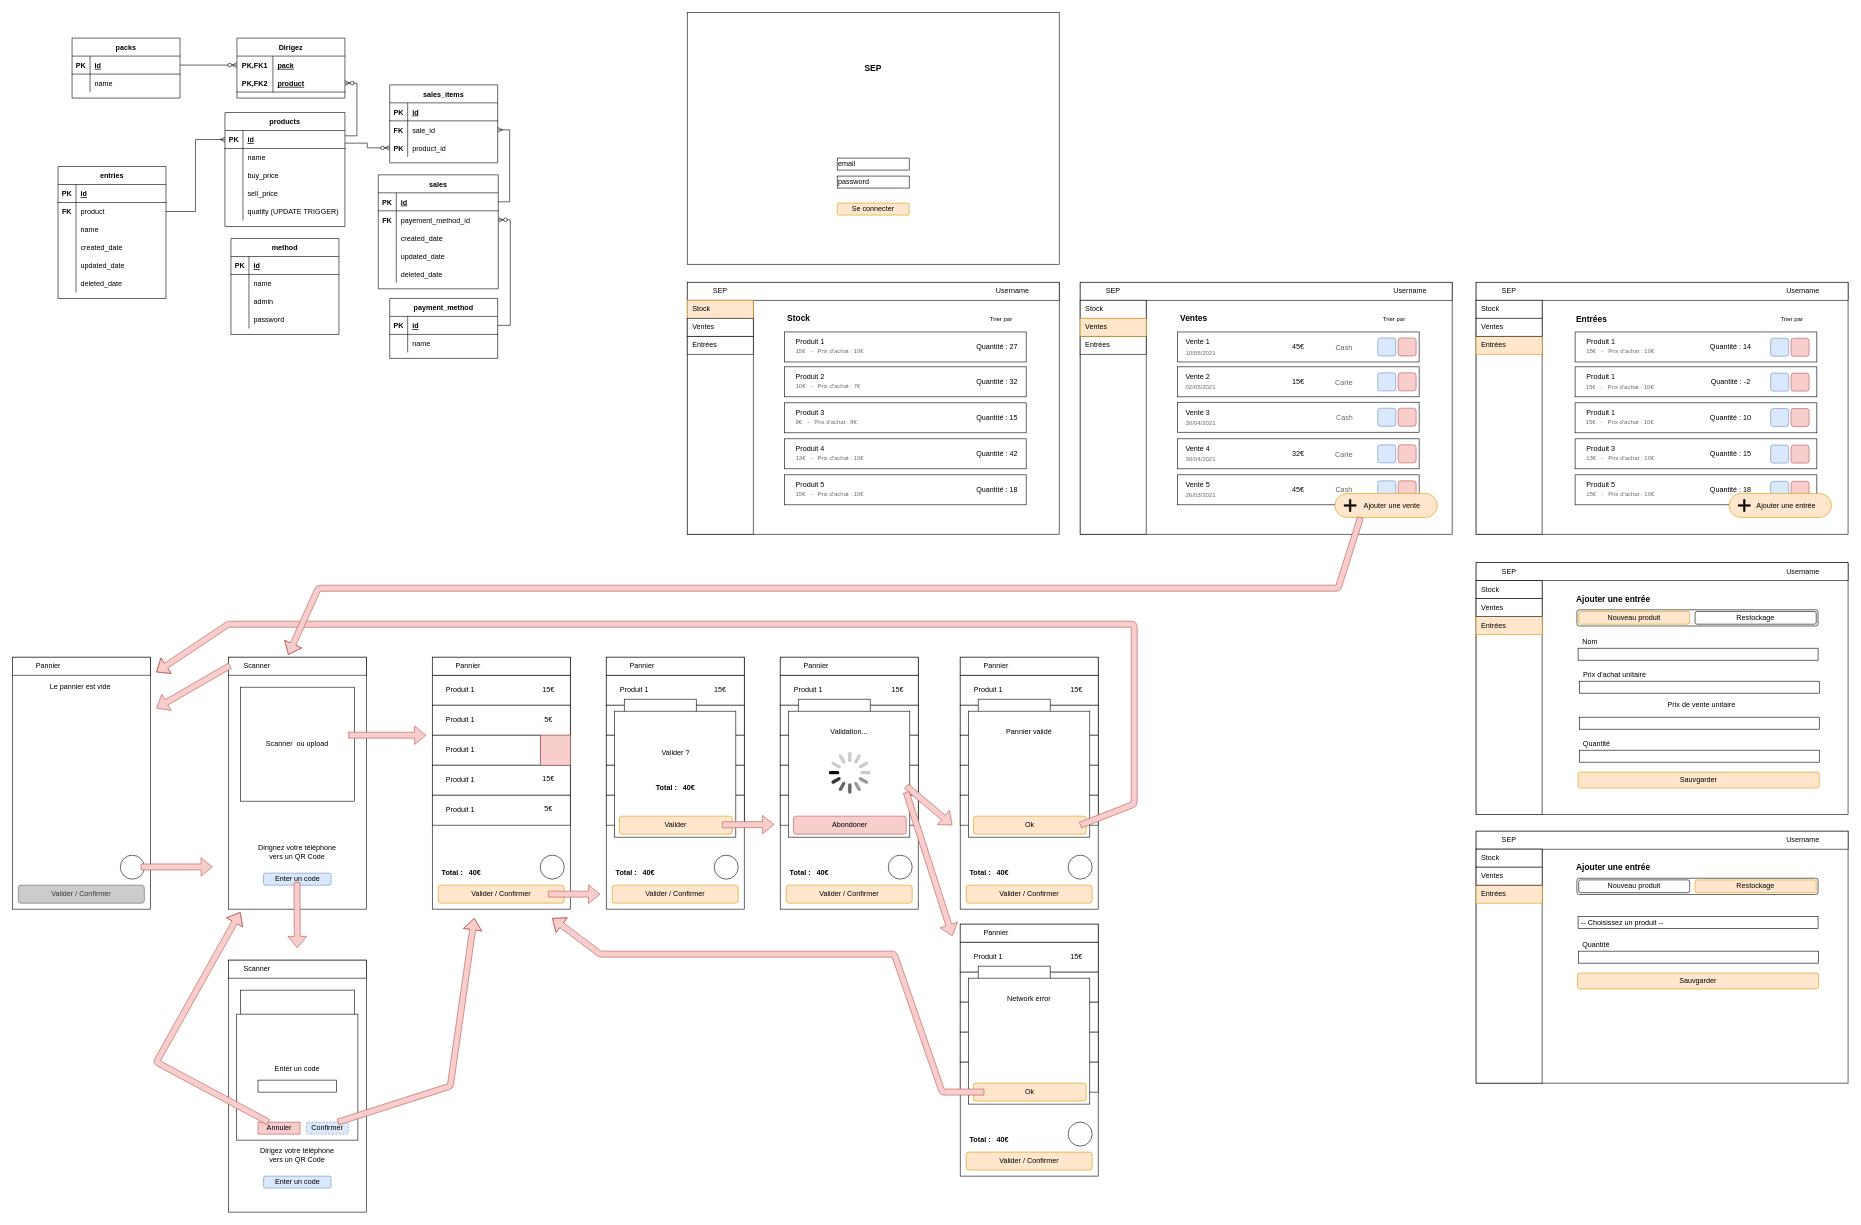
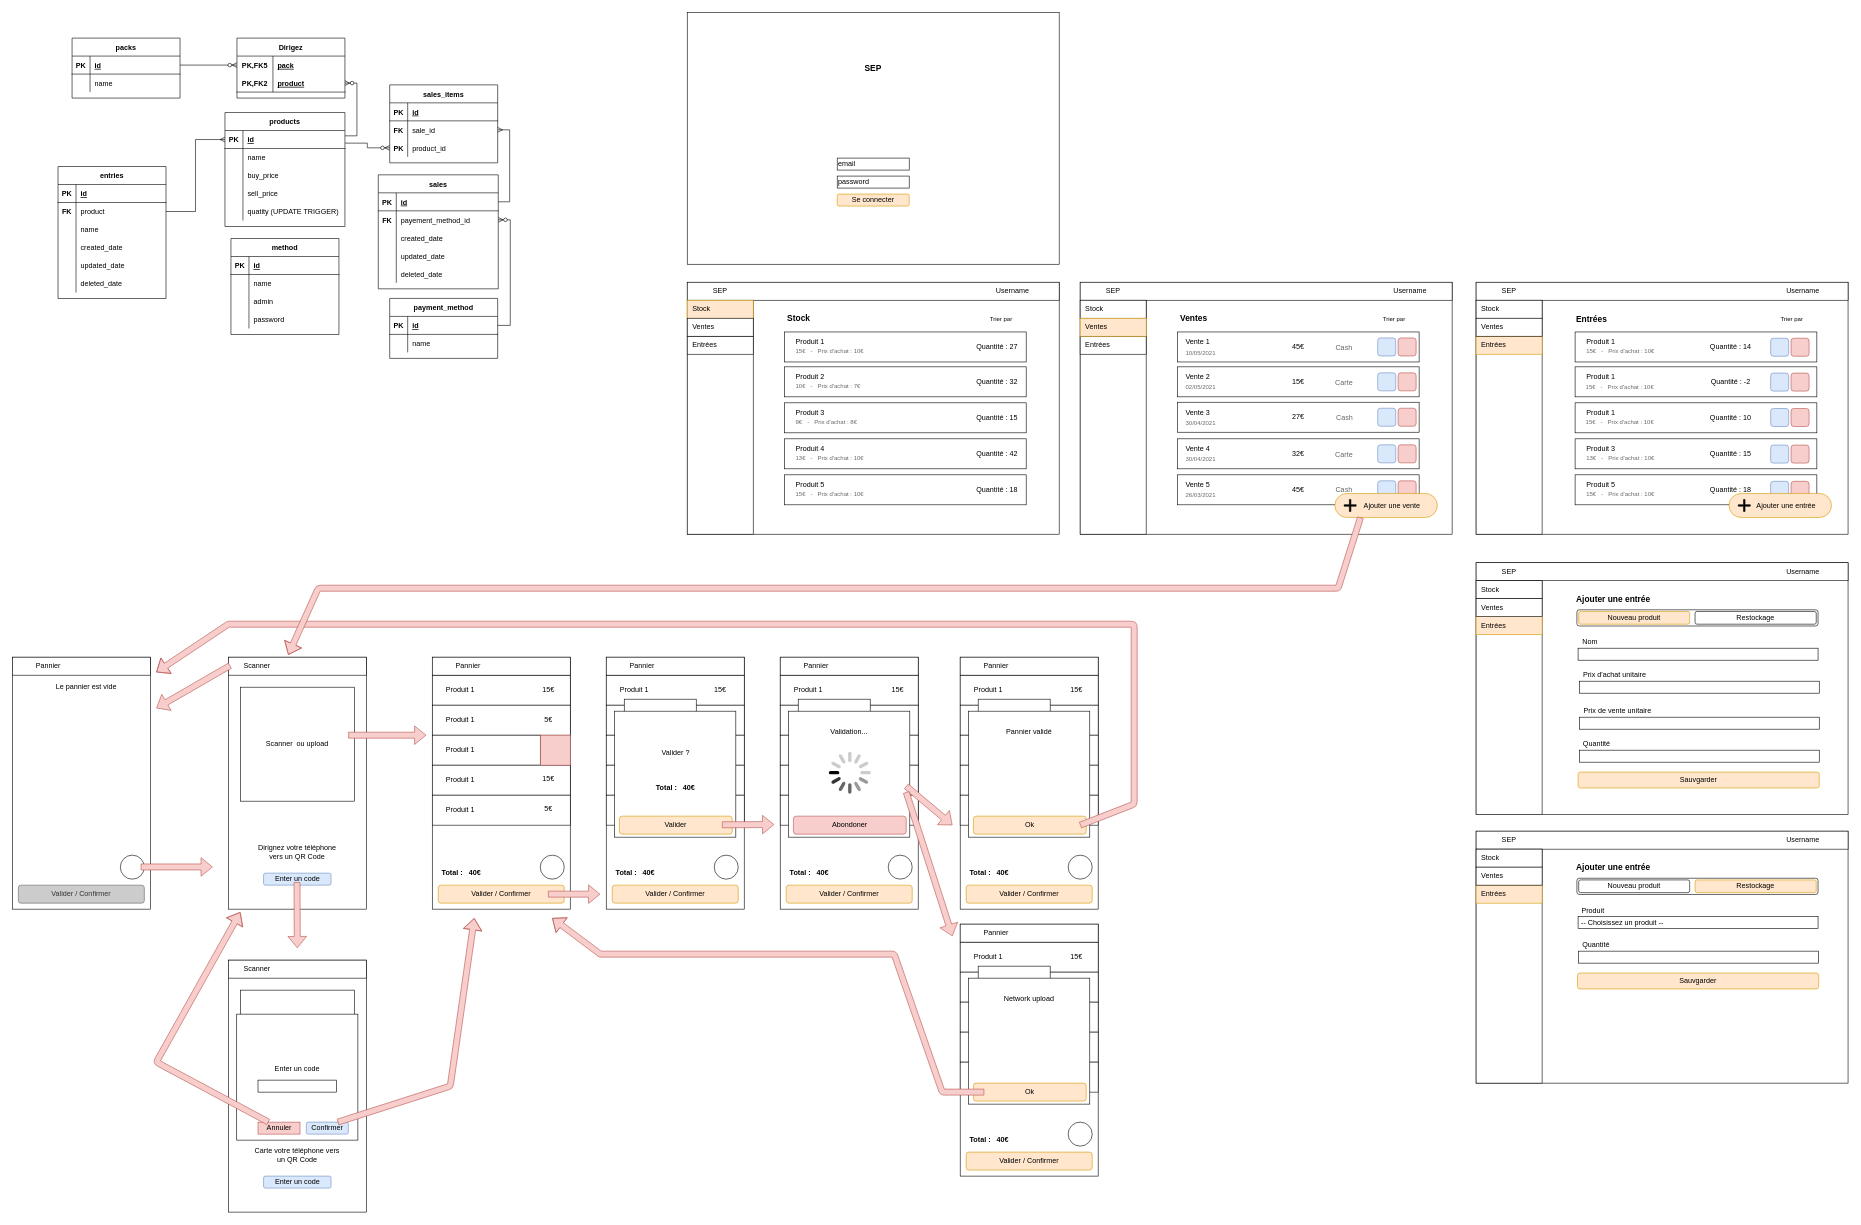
- <mxCell id="460" value="PK,FK1" style="shape=partialRectangle;connectable=0;fillColor=none;top=0;left=0;bottom=0;right=0;fontStyle=1;overflow=hidden;" parent="459" vertex="1"><mxGeometry width="60" height="30" as="geometry" /></mxCell>
+ <mxCell id="460" value="PK,FK5" style="shape=partialRectangle;connectable=0;fillColor=none;top=0;left=0;bottom=0;right=0;fontStyle=1;overflow=hidden;" parent="459" vertex="1"><mxGeometry width="60" height="30" as="geometry" /></mxCell>
- <mxCell id="266" value="&lt;div align=&quot;center&quot;&gt;Se connecter&lt;/div&gt;" style="rounded=1;whiteSpace=wrap;html=1;align=center;fillColor=#ffe6cc;strokeColor=#d79b00;" parent="1" vertex="1"><mxGeometry x="1395" y="338" width="120" height="20" as="geometry" /></mxCell>
+ <mxCell id="266" value="&lt;div align=&quot;center&quot;&gt;Se connecter&lt;/div&gt;" style="rounded=1;whiteSpace=wrap;html=1;align=center;fillColor=#ffe6cc;strokeColor=#d79b00;" parent="1" vertex="1"><mxGeometry x="1395" y="323" width="120" height="20" as="geometry" /></mxCell>
+ <mxCell id="308" value="27€" style="text;html=1;strokeColor=none;fillColor=none;align=center;verticalAlign=middle;whiteSpace=wrap;rounded=0;" parent="1" vertex="1"><mxGeometry x="2146.13" y="685" width="34.75" height="20" as="geometry" /></mxCell>
- <mxCell id="26" value="Le pannier est vide" style="text;html=1;strokeColor=none;fillColor=none;align=center;verticalAlign=middle;whiteSpace=wrap;rounded=0;" parent="1" vertex="1"><mxGeometry x="76.25" y="1135" width="115" height="20" as="geometry" /></mxCell>
+ <mxCell id="26" value="Le pannier est vide" style="text;html=1;strokeColor=none;fillColor=none;align=center;verticalAlign=middle;whiteSpace=wrap;rounded=0;" parent="1" vertex="1"><mxGeometry x="86.25" y="1135" width="115" height="20" as="geometry" /></mxCell>
- <mxCell id="427" value="Prix de vente unitaire" style="text;html=1;strokeColor=none;fillColor=none;align=center;verticalAlign=middle;whiteSpace=wrap;rounded=0;" parent="1" vertex="1"><mxGeometry x="2772.01" y="1165" width="127.99" height="20" as="geometry" /></mxCell>
+ <mxCell id="427" value="Prix de vente unitaire" style="text;html=1;strokeColor=none;fillColor=none;align=center;verticalAlign=middle;whiteSpace=wrap;rounded=0;" parent="1" vertex="1"><mxGeometry x="2632.01" y="1175" width="127.99" height="20" as="geometry" /></mxCell>
+ <mxCell id="446" value="Produit" style="text;html=1;strokeColor=none;fillColor=none;align=center;verticalAlign=middle;whiteSpace=wrap;rounded=0;" parent="1" vertex="1"><mxGeometry x="2630" y="1507.5" width="50" height="20" as="geometry" /></mxCell>
- <mxCell id="128" value="Network error" style="text;html=1;strokeColor=none;fillColor=none;align=center;verticalAlign=middle;whiteSpace=wrap;rounded=0;" parent="1" vertex="1"><mxGeometry x="1660" y="1655" width="110" height="20" as="geometry" /></mxCell>
+ <mxCell id="128" value="Network upload" style="text;html=1;strokeColor=none;fillColor=none;align=center;verticalAlign=middle;whiteSpace=wrap;rounded=0;" parent="1" vertex="1"><mxGeometry x="1660" y="1655" width="110" height="20" as="geometry" /></mxCell>
- <mxCell id="18" value="Confirmer" style="rounded=1;whiteSpace=wrap;html=1;fillColor=#dae8fc;strokeColor=#6c8ebf;dashed=1;" parent="1" vertex="1"><mxGeometry x="510" y="1870" width="70" height="20" as="geometry" /></mxCell>
+ <mxCell id="18" value="Confirmer" style="rounded=1;whiteSpace=wrap;html=1;fillColor=#dae8fc;strokeColor=#6c8ebf;" parent="1" vertex="1"><mxGeometry x="510" y="1870" width="70" height="20" as="geometry" /></mxCell>
- <mxCell id="13" value="Dirigez votre téléphone vers un QR Code " style="text;html=1;strokeColor=none;fillColor=none;align=center;verticalAlign=middle;whiteSpace=wrap;rounded=0;" parent="1" vertex="1"><mxGeometry x="420" y="1910" width="150" height="30" as="geometry" /></mxCell>
+ <mxCell id="13" value="Carte votre téléphone vers un QR Code " style="text;html=1;strokeColor=none;fillColor=none;align=center;verticalAlign=middle;whiteSpace=wrap;rounded=0;" parent="1" vertex="1"><mxGeometry x="420" y="1910" width="150" height="30" as="geometry" /></mxCell>
